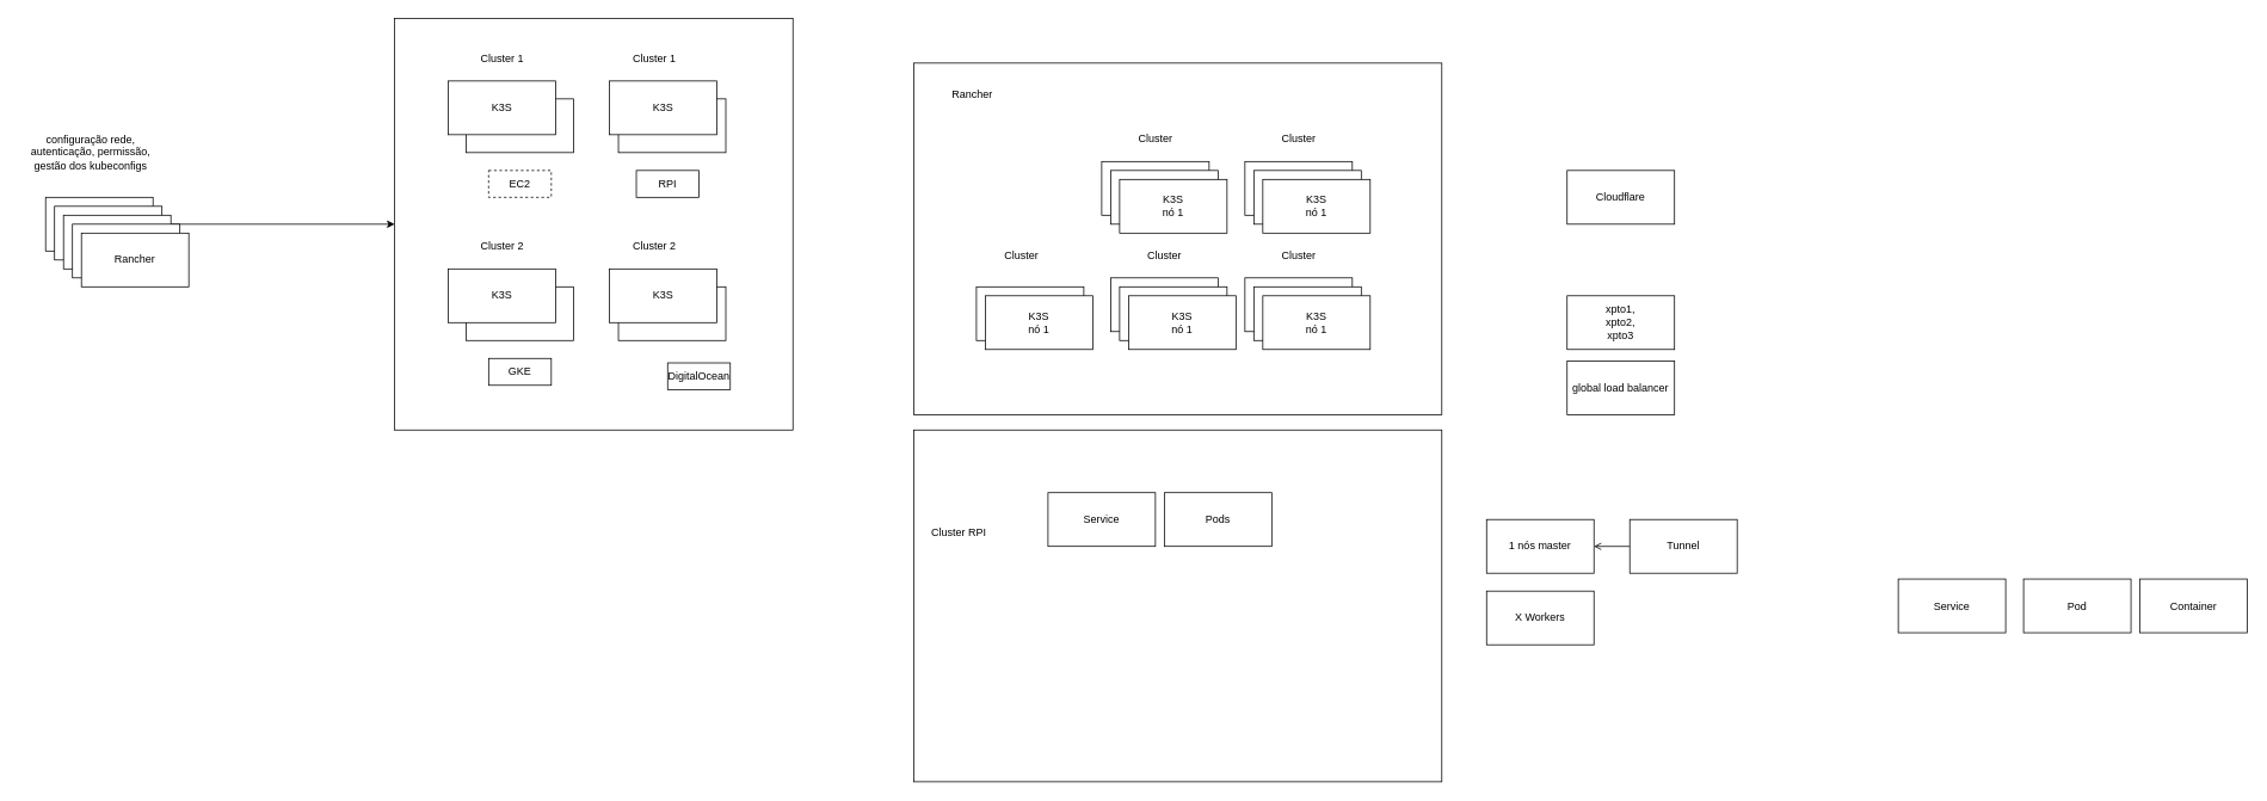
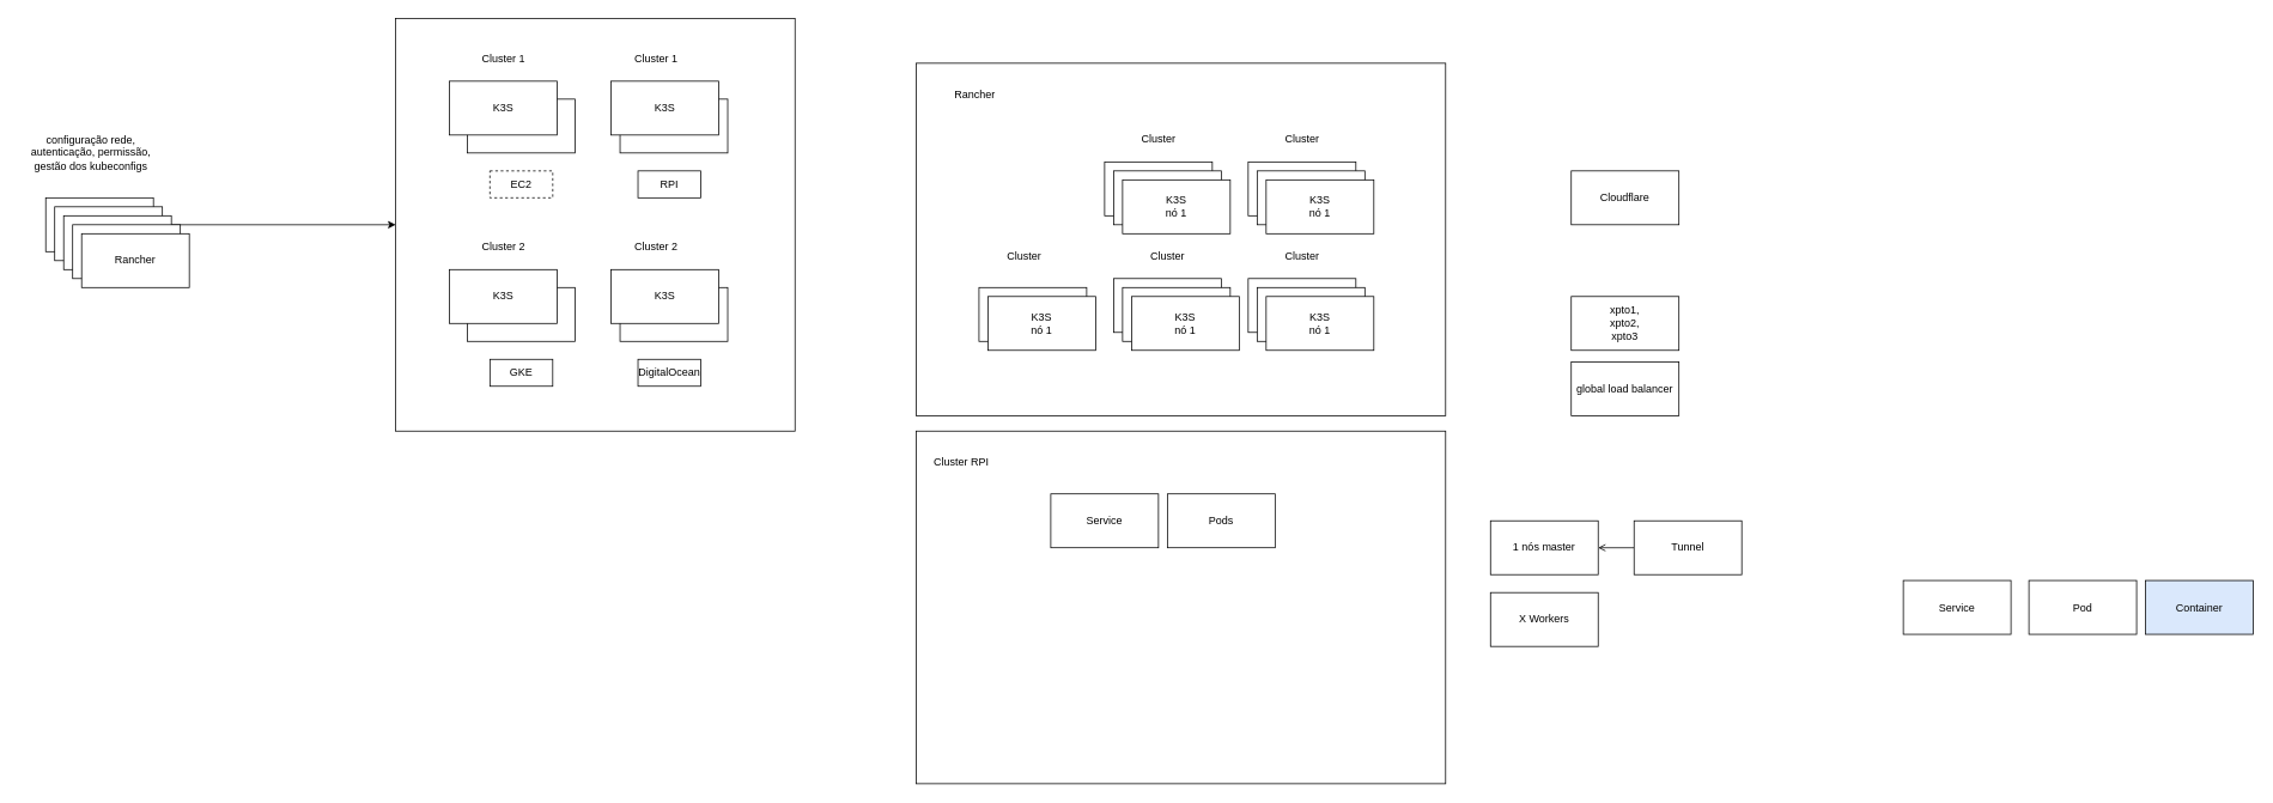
- <mxCell id="56" value="DigitalOcean" style="whiteSpace=wrap;html=1;" vertex="1" parent="1"><mxGeometry x="745" y="405" width="70" height="30" as="geometry" /></mxCell>
+ <mxCell id="56" value="DigitalOcean" style="whiteSpace=wrap;html=1;" vertex="1" parent="1"><mxGeometry x="710" y="400" width="70" height="30" as="geometry" /></mxCell>
- <mxCell id="31" value="Cluster RPI" style="text;html=1;align=center;verticalAlign=middle;resizable=0;points=[];autosize=1;strokeColor=none;fillColor=none;" vertex="1" parent="1"><mxGeometry x="1030" y="580" width="80" height="30" as="geometry" /></mxCell>
+ <mxCell id="31" value="Cluster RPI" style="text;html=1;align=center;verticalAlign=middle;resizable=0;points=[];autosize=1;strokeColor=none;fillColor=none;" vertex="1" parent="1"><mxGeometry x="1030" y="500" width="80" height="30" as="geometry" /></mxCell>
- <mxCell id="36" value="Container" style="rounded=0;whiteSpace=wrap;html=1;" vertex="1" parent="1"><mxGeometry x="2390" y="646.5" width="120" height="60" as="geometry" /></mxCell>
+ <mxCell id="36" value="Container" style="rounded=0;whiteSpace=wrap;html=1;fillColor=#dae8fc;" vertex="1" parent="1"><mxGeometry x="2390" y="646.5" width="120" height="60" as="geometry" /></mxCell>
